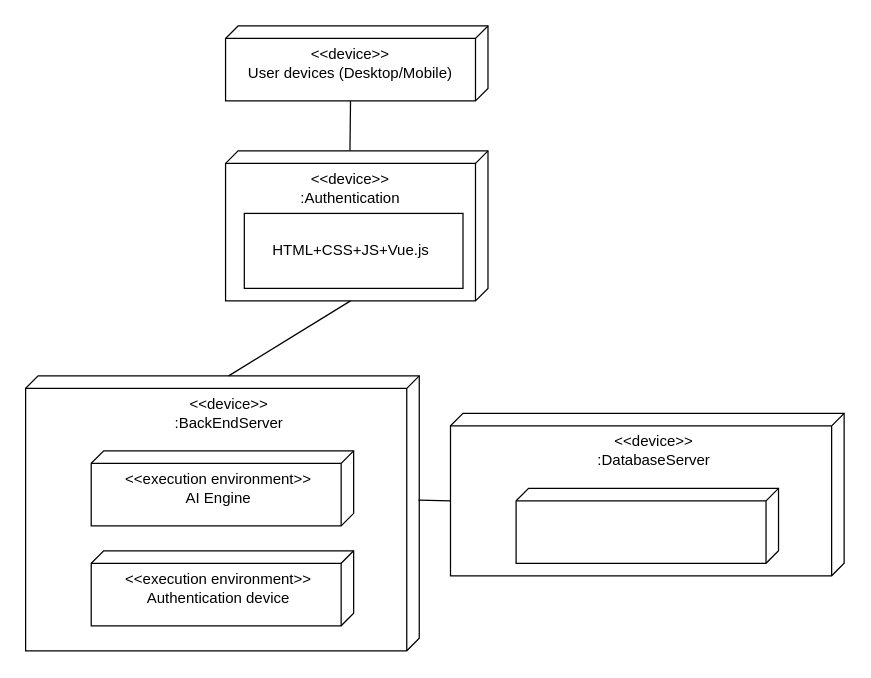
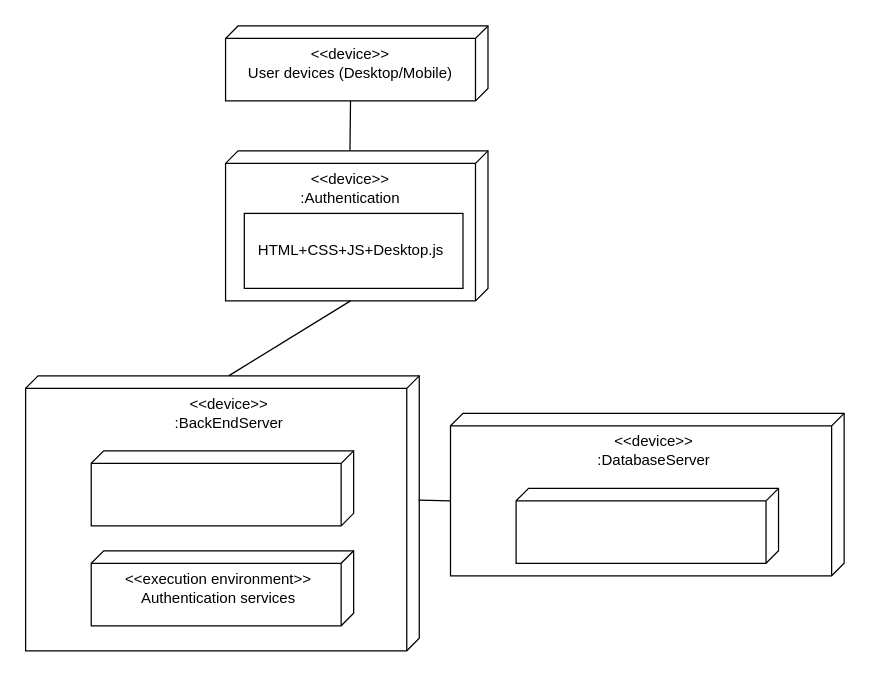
- <mxCell id="7" value="HTML+CSS+JS+Vue.js" style="text;html=1;align=center;verticalAlign=middle;whiteSpace=wrap;rounded=0;" vertex="1" parent="1"><mxGeometry x="192.5" y="185" width="175" height="30" as="geometry" /></mxCell>
+ <mxCell id="7" value="HTML+CSS+JS+Desktop.js" style="text;html=1;align=center;verticalAlign=middle;whiteSpace=wrap;rounded=0;" vertex="1" parent="1"><mxGeometry x="192.5" y="185" width="175" height="30" as="geometry" /></mxCell>
- <mxCell id="11" value="&lt;div&gt;&amp;lt;&amp;lt;execution environment&amp;gt;&amp;gt;&lt;/div&gt;&lt;div&gt;AI Engine&lt;br&gt;&lt;/div&gt;" style="text;html=1;align=center;verticalAlign=middle;whiteSpace=wrap;rounded=0;" vertex="1" parent="1"><mxGeometry x="72.5" y="370" width="202.5" height="40" as="geometry" /></mxCell>
- <mxCell id="13" value="&lt;div&gt;&amp;lt;&amp;lt;execution environment&amp;gt;&amp;gt;&lt;/div&gt;&lt;div&gt;Authentication device&lt;br&gt;&lt;/div&gt;" style="text;html=1;align=center;verticalAlign=middle;whiteSpace=wrap;rounded=0;" vertex="1" parent="1"><mxGeometry x="72.5" y="450" width="202.5" height="40" as="geometry" /></mxCell>
+ <mxCell id="13" value="&lt;div&gt;&amp;lt;&amp;lt;execution environment&amp;gt;&amp;gt;&lt;/div&gt;&lt;div&gt;Authentication services&lt;br&gt;&lt;/div&gt;" style="text;html=1;align=center;verticalAlign=middle;whiteSpace=wrap;rounded=0;" vertex="1" parent="1"><mxGeometry x="72.5" y="450" width="202.5" height="40" as="geometry" /></mxCell>
